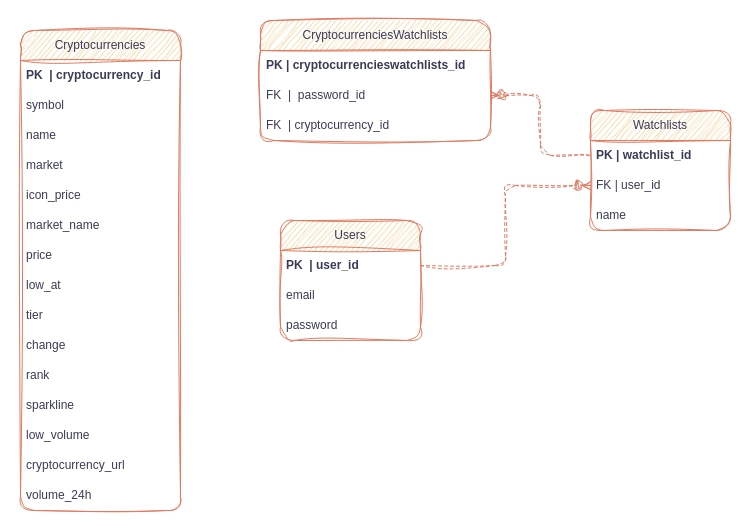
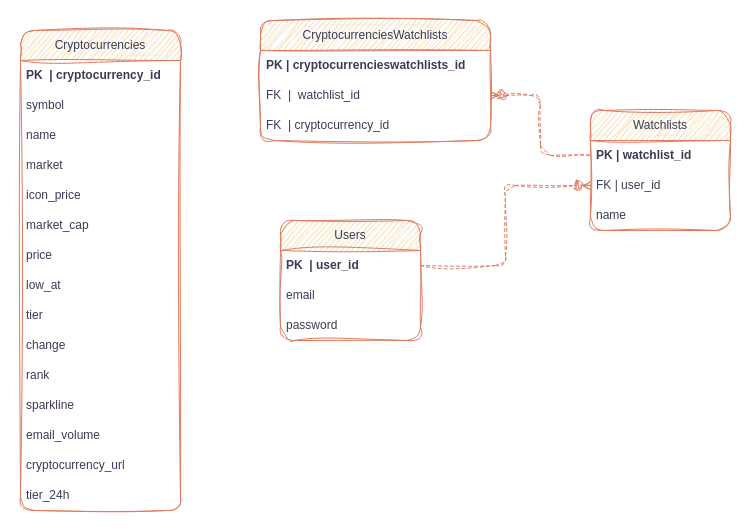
- <mxCell id="28" value="FK&amp;nbsp; |&amp;nbsp; password_id" style="text;strokeColor=none;fillColor=none;align=left;verticalAlign=middle;spacingLeft=4;spacingRight=4;overflow=hidden;points=[[0,0.5],[1,0.5]];portConstraint=eastwest;rotatable=0;whiteSpace=wrap;html=1;labelBackgroundColor=none;fontColor=#393C56;rounded=1;sketch=1;curveFitting=1;jiggle=2;" vertex="1" parent="26"><mxGeometry y="60" width="230" height="30" as="geometry" /></mxCell>
+ <mxCell id="28" value="FK&amp;nbsp; |&amp;nbsp; watchlist_id" style="text;strokeColor=none;fillColor=none;align=left;verticalAlign=middle;spacingLeft=4;spacingRight=4;overflow=hidden;points=[[0,0.5],[1,0.5]];portConstraint=eastwest;rotatable=0;whiteSpace=wrap;html=1;labelBackgroundColor=none;fontColor=#393C56;rounded=1;sketch=1;curveFitting=1;jiggle=2;" vertex="1" parent="26"><mxGeometry y="60" width="230" height="30" as="geometry" /></mxCell>
- <mxCell id="12" value="market_name" style="text;strokeColor=none;fillColor=none;align=left;verticalAlign=middle;spacingLeft=4;spacingRight=4;overflow=hidden;points=[[0,0.5],[1,0.5]];portConstraint=eastwest;rotatable=0;whiteSpace=wrap;html=1;labelBackgroundColor=none;fontColor=#393C56;rounded=1;sketch=1;curveFitting=1;jiggle=2;" vertex="1" parent="6"><mxGeometry y="180" width="160" height="30" as="geometry" /></mxCell>
+ <mxCell id="12" value="market_cap" style="text;strokeColor=none;fillColor=none;align=left;verticalAlign=middle;spacingLeft=4;spacingRight=4;overflow=hidden;points=[[0,0.5],[1,0.5]];portConstraint=eastwest;rotatable=0;whiteSpace=wrap;html=1;labelBackgroundColor=none;fontColor=#393C56;rounded=1;sketch=1;curveFitting=1;jiggle=2;" vertex="1" parent="6"><mxGeometry y="180" width="160" height="30" as="geometry" /></mxCell>
- <mxCell id="19" value="low_volume" style="text;strokeColor=none;fillColor=none;align=left;verticalAlign=middle;spacingLeft=4;spacingRight=4;overflow=hidden;points=[[0,0.5],[1,0.5]];portConstraint=eastwest;rotatable=0;whiteSpace=wrap;html=1;labelBackgroundColor=none;fontColor=#393C56;rounded=1;sketch=1;curveFitting=1;jiggle=2;" vertex="1" parent="6"><mxGeometry y="390" width="160" height="30" as="geometry" /></mxCell>
+ <mxCell id="19" value="email_volume" style="text;strokeColor=none;fillColor=none;align=left;verticalAlign=middle;spacingLeft=4;spacingRight=4;overflow=hidden;points=[[0,0.5],[1,0.5]];portConstraint=eastwest;rotatable=0;whiteSpace=wrap;html=1;labelBackgroundColor=none;fontColor=#393C56;rounded=1;sketch=1;curveFitting=1;jiggle=2;" vertex="1" parent="6"><mxGeometry y="390" width="160" height="30" as="geometry" /></mxCell>
- <mxCell id="21" value="volume_24h" style="text;strokeColor=none;fillColor=none;align=left;verticalAlign=middle;spacingLeft=4;spacingRight=4;overflow=hidden;points=[[0,0.5],[1,0.5]];portConstraint=eastwest;rotatable=0;whiteSpace=wrap;html=1;labelBackgroundColor=none;fontColor=#393C56;rounded=1;sketch=1;curveFitting=1;jiggle=2;" vertex="1" parent="6"><mxGeometry y="450" width="160" height="30" as="geometry" /></mxCell>
+ <mxCell id="21" value="tier_24h" style="text;strokeColor=none;fillColor=none;align=left;verticalAlign=middle;spacingLeft=4;spacingRight=4;overflow=hidden;points=[[0,0.5],[1,0.5]];portConstraint=eastwest;rotatable=0;whiteSpace=wrap;html=1;labelBackgroundColor=none;fontColor=#393C56;rounded=1;sketch=1;curveFitting=1;jiggle=2;" vertex="1" parent="6"><mxGeometry y="450" width="160" height="30" as="geometry" /></mxCell>
